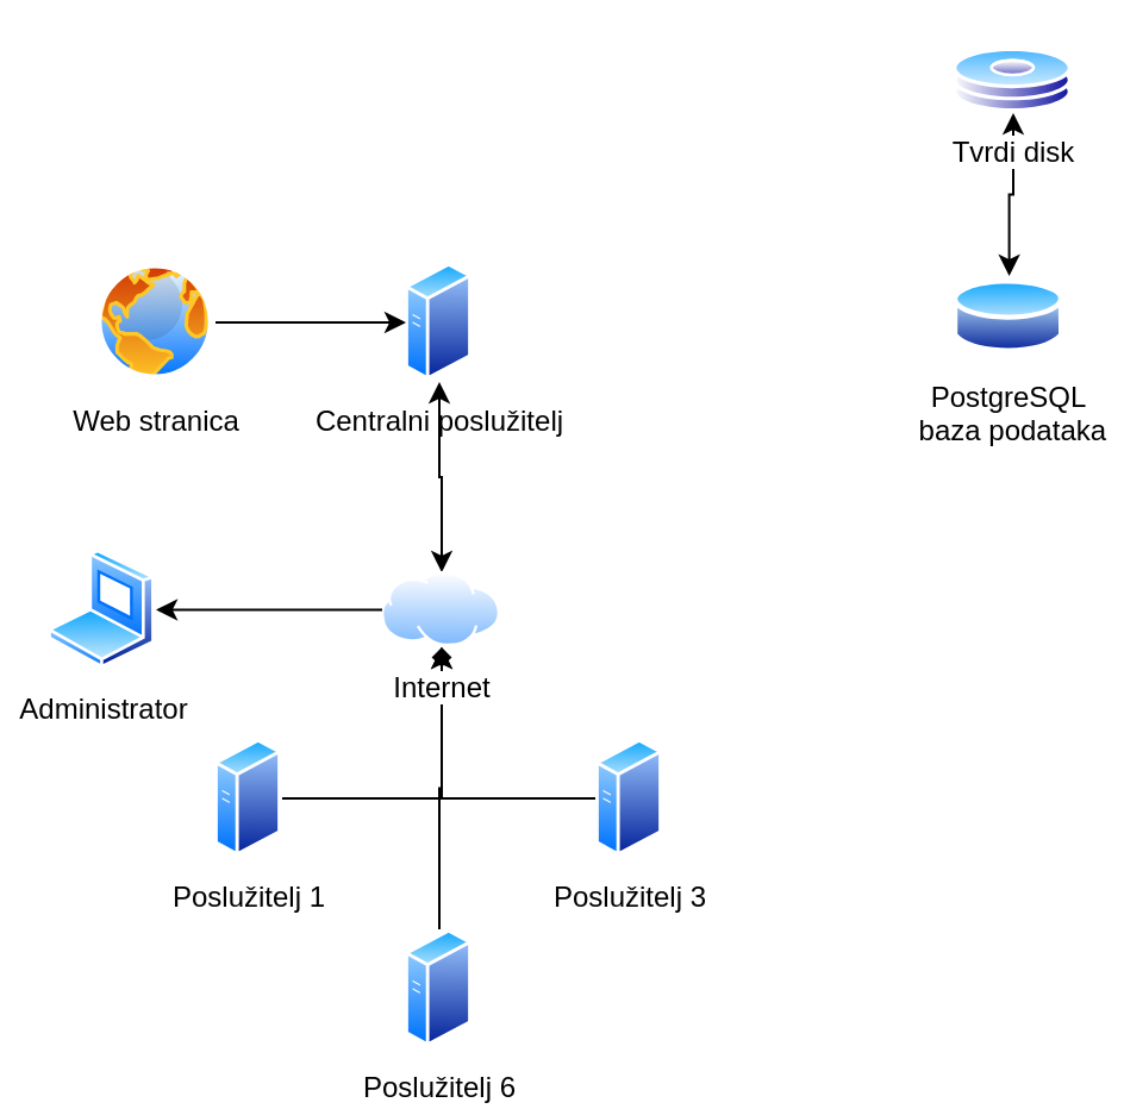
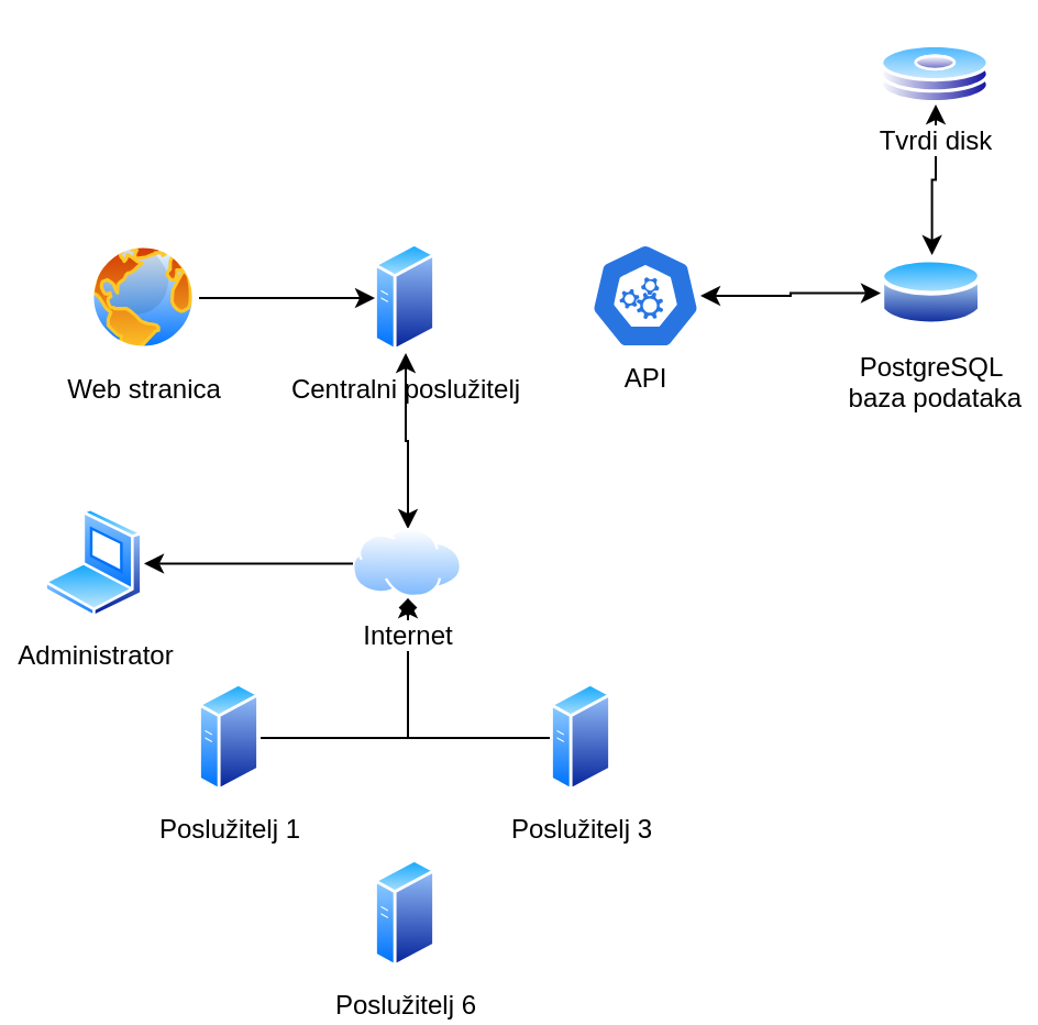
+ <mxCell id="16" style="edgeStyle=orthogonalEdgeStyle;rounded=0;orthogonalLoop=1;jettySize=auto;html=1;entryX=0;entryY=0.5;entryDx=0;entryDy=0;startArrow=classic;startFill=1;strokeColor=default;endArrow=classic;endFill=1;" edge="1" parent="1" source="17" target="3"><mxGeometry relative="1" as="geometry" /></mxCell>
+ <mxCell id="17" value="API" style="aspect=fixed;sketch=0;html=1;dashed=0;whitespace=wrap;verticalLabelPosition=bottom;verticalAlign=top;fillColor=#2875E2;strokeColor=#ffffff;points=[[0.005,0.63,0],[0.1,0.2,0],[0.9,0.2,0],[0.5,0,0],[0.995,0.63,0],[0.72,0.99,0],[0.5,1,0],[0.28,0.99,0]];shape=mxgraph.kubernetes.icon2;prIcon=api" vertex="1" parent="1"><mxGeometry x="268" y="110" width="50" height="48" as="geometry" /></mxCell>
- <mxCell id="7" style="edgeStyle=orthogonalEdgeStyle;rounded=0;orthogonalLoop=1;jettySize=auto;html=1;entryX=0.5;entryY=1;entryDx=0;entryDy=0;" edge="1" parent="1" source="8" target="13"><mxGeometry relative="1" as="geometry" /></mxCell>
